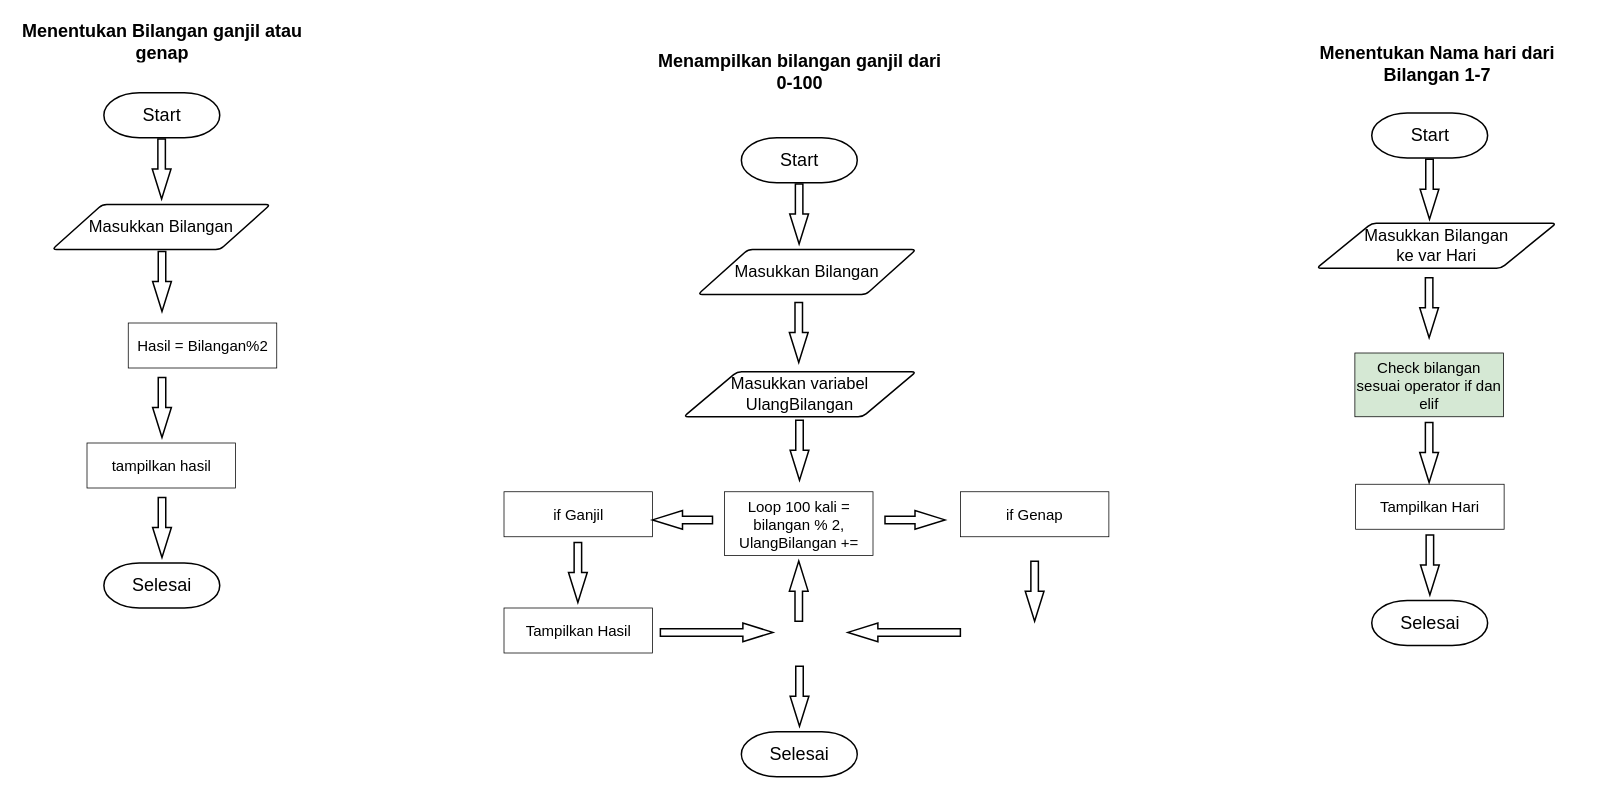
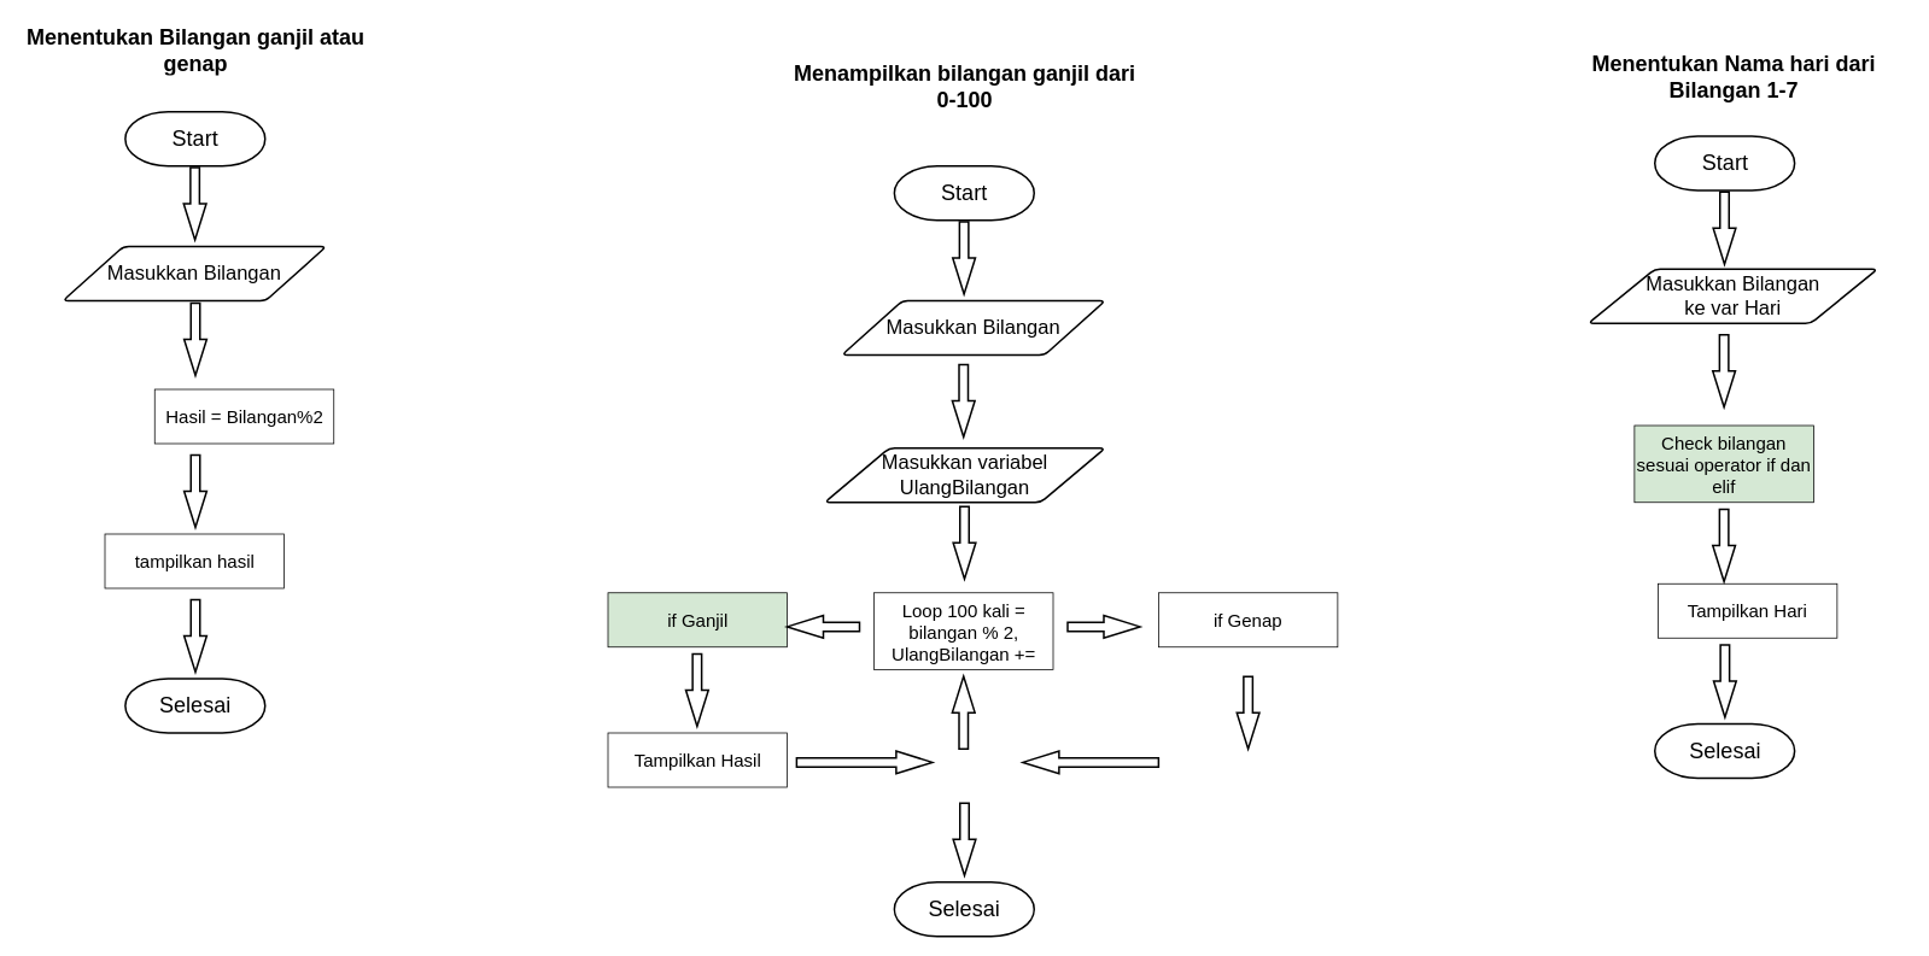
- <mxCell id="39" value="&lt;div style=&quot;&quot;&gt;&lt;font style=&quot;font-size: 20px;&quot;&gt;Tampilkan Hari&lt;/font&gt;&lt;/div&gt;" style="rounded=0;whiteSpace=wrap;html=1;align=center;" vertex="1" parent="1"><mxGeometry x="1807" y="645" width="198" height="60" as="geometry" /></mxCell>
+ <mxCell id="39" value="&lt;div style=&quot;&quot;&gt;&lt;font style=&quot;font-size: 20px;&quot;&gt;Tampilkan Hari&lt;/font&gt;&lt;/div&gt;" style="rounded=0;whiteSpace=wrap;html=1;align=center;" vertex="1" parent="1"><mxGeometry x="1832" y="645" width="198" height="60" as="geometry" /></mxCell>
- <mxCell id="20" value="&lt;div style=&quot;&quot;&gt;&lt;font style=&quot;font-size: 20px;&quot;&gt;if Ganjil&lt;/font&gt;&lt;/div&gt;" style="rounded=0;whiteSpace=wrap;html=1;align=center;" vertex="1" parent="1"><mxGeometry x="671.5" y="655" width="198" height="60" as="geometry" /></mxCell>
+ <mxCell id="20" value="&lt;div style=&quot;&quot;&gt;&lt;font style=&quot;font-size: 20px;&quot;&gt;if Ganjil&lt;/font&gt;&lt;/div&gt;" style="rounded=0;whiteSpace=wrap;html=1;align=center;fillColor=#d5e8d4;" vertex="1" parent="1"><mxGeometry x="671.5" y="655" width="198" height="60" as="geometry" /></mxCell>
